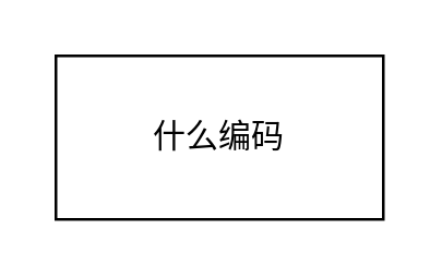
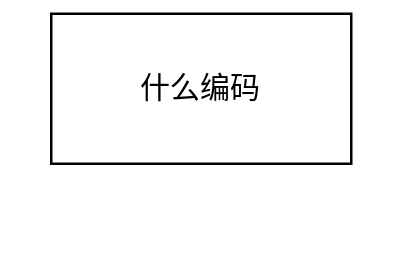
- <mxCell id="2" value="什么编码" style="whiteSpace=wrap;html=1;" vertex="1" parent="1"><mxGeometry x="20" y="20" width="120" height="60" as="geometry" /></mxCell>
+ <mxCell id="2" value="什么编码" style="whiteSpace=wrap;html=1;" vertex="1" parent="1"><mxGeometry x="20" y="5" width="120" height="60" as="geometry" /></mxCell>
